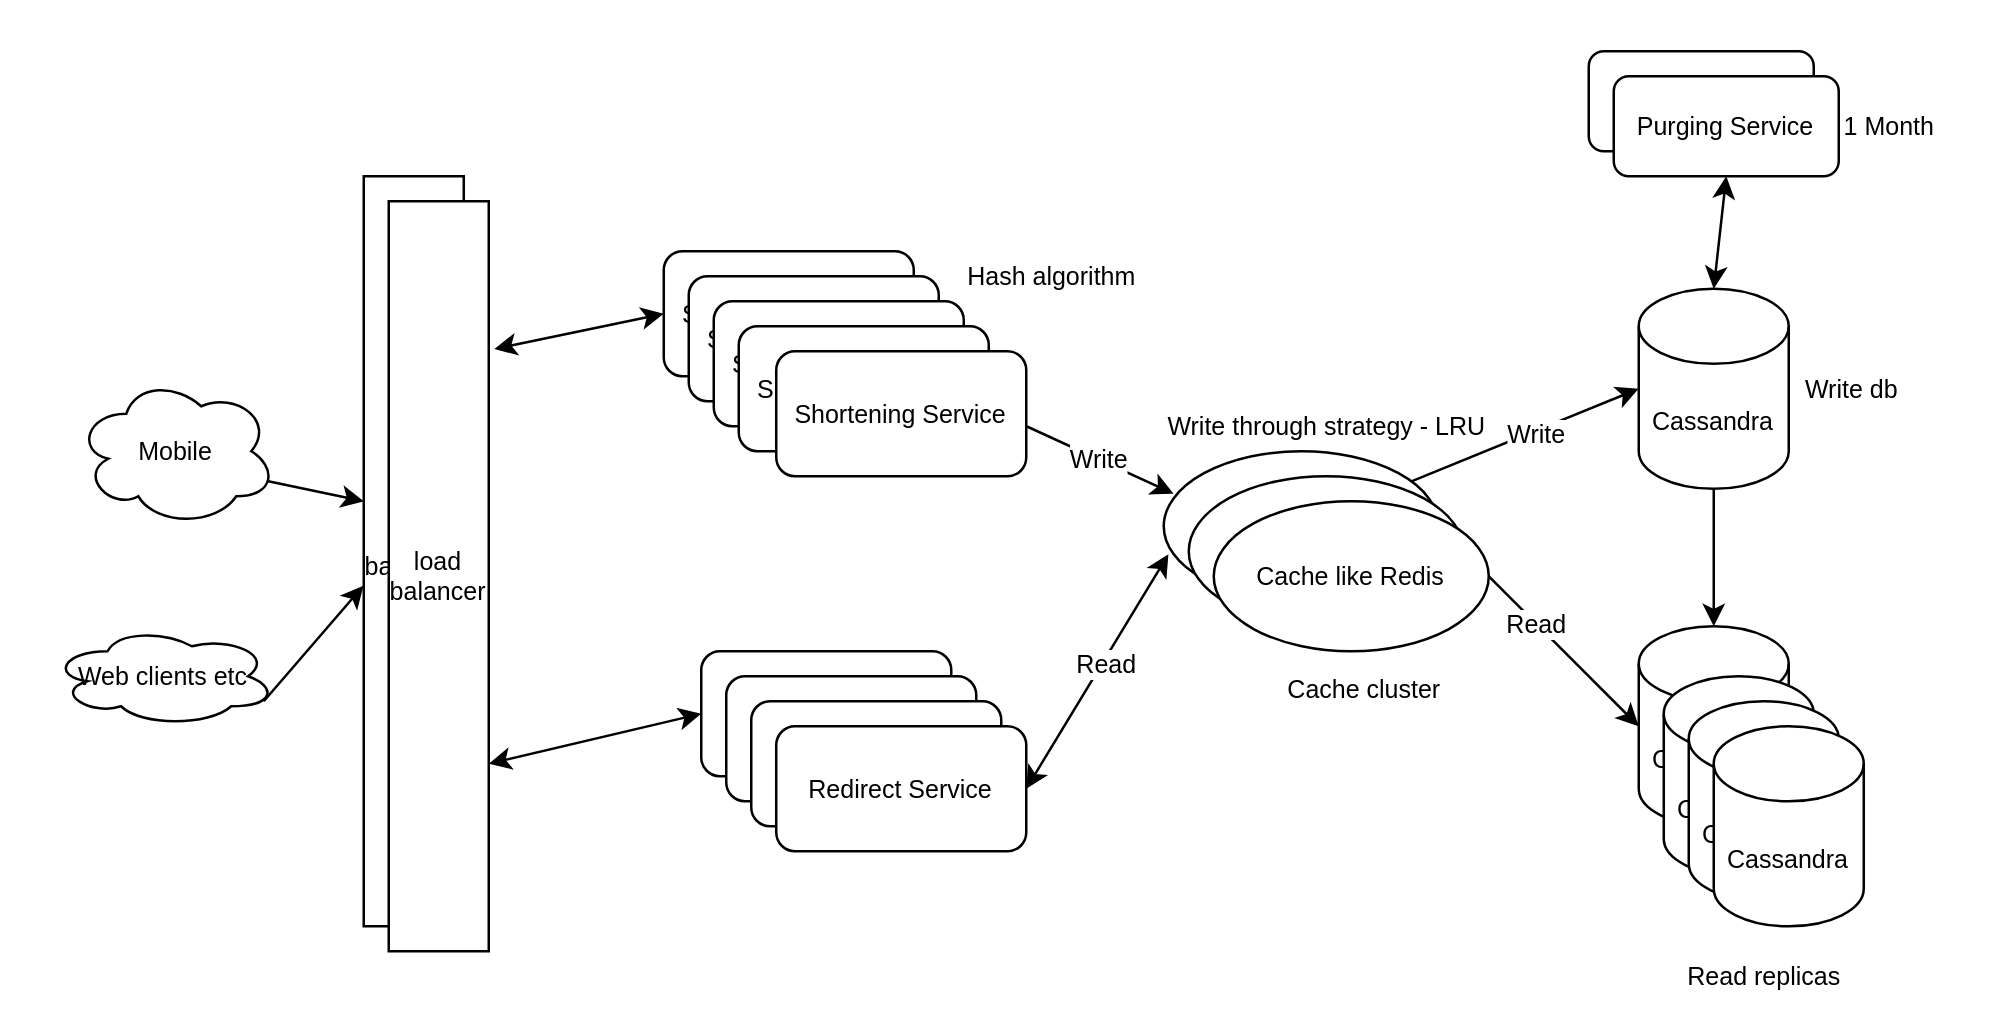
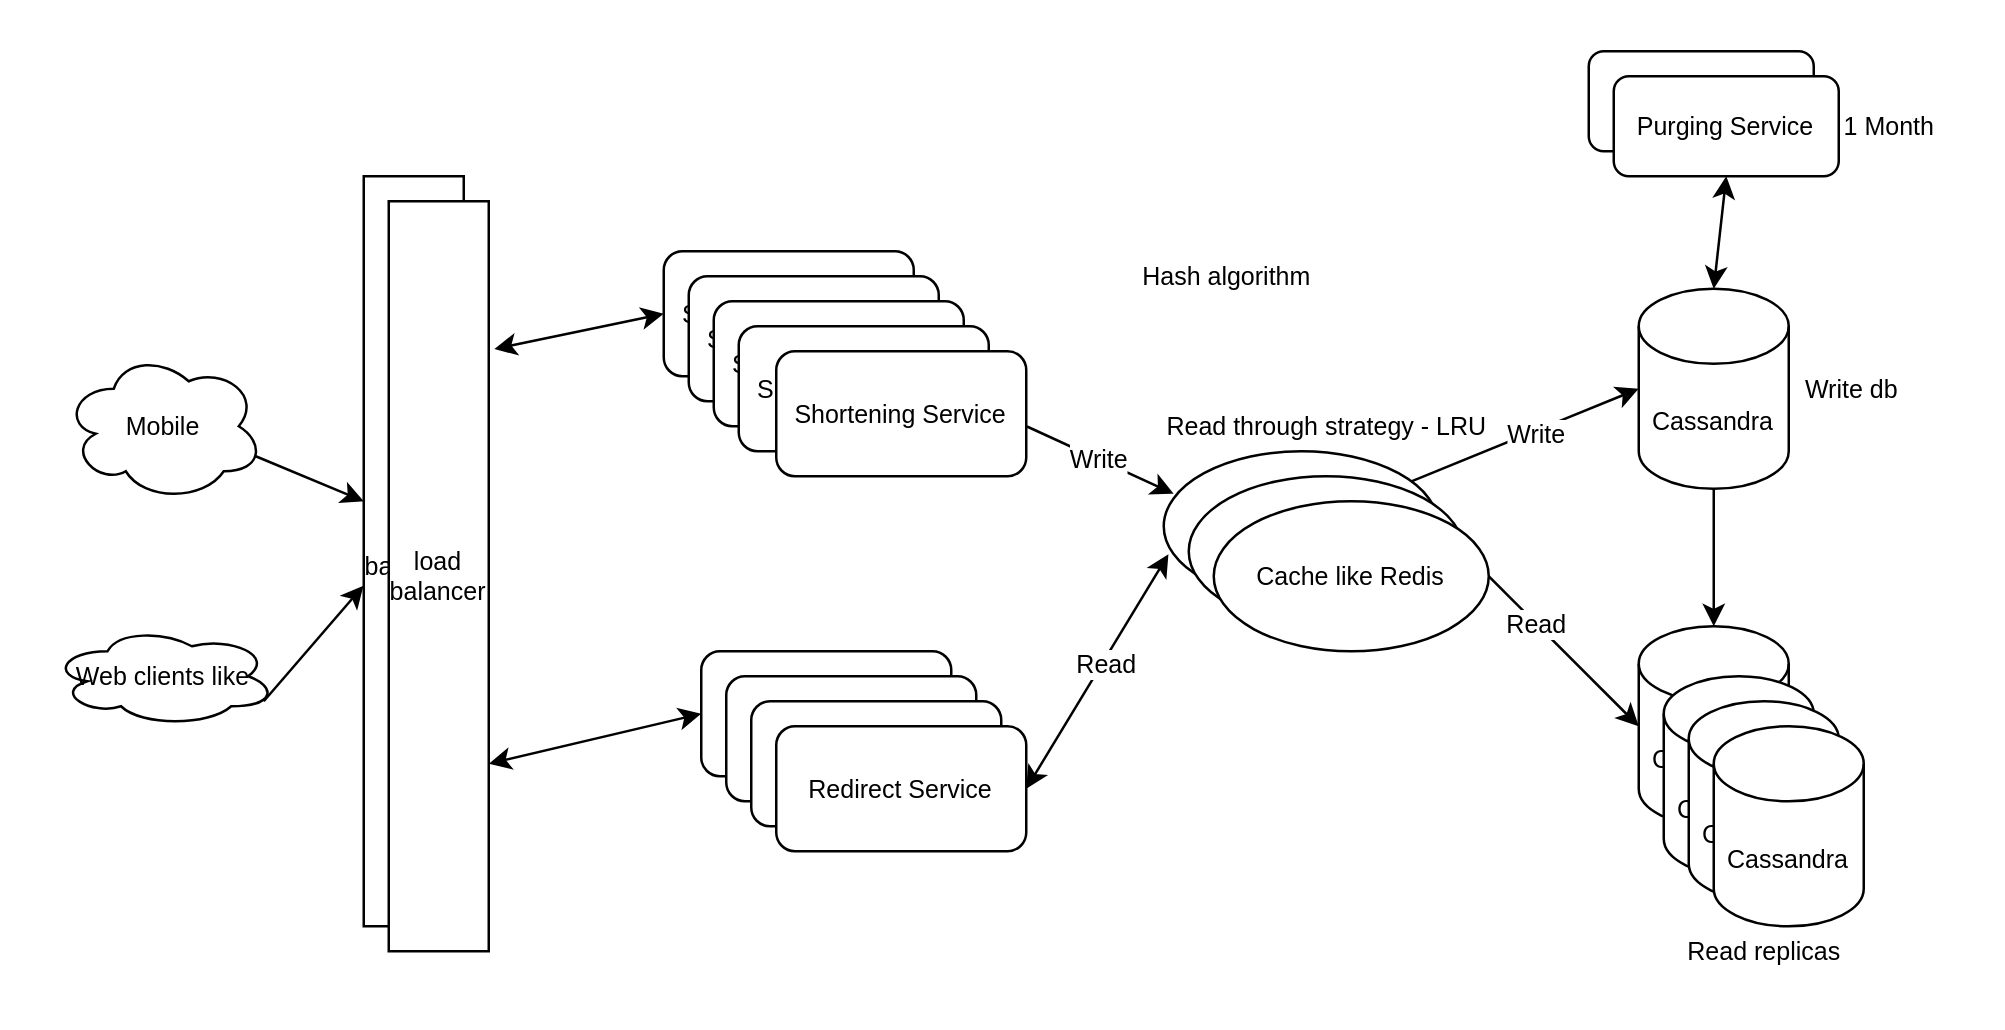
- <mxCell id="43" value="Hash algorithm" style="text;html=1;align=center;verticalAlign=middle;resizable=0;points=[];autosize=1;strokeColor=none;fillColor=none;fontSize=10;" vertex="1" parent="1"><mxGeometry x="380" y="100" width="80" height="20" as="geometry" /></mxCell>
+ <mxCell id="43" value="Hash algorithm" style="text;html=1;align=center;verticalAlign=middle;resizable=0;points=[];autosize=1;strokeColor=none;fillColor=none;fontSize=10;" vertex="1" parent="1"><mxGeometry x="450" y="100" width="80" height="20" as="geometry" /></mxCell>
- <mxCell id="20" value="Write through strategy - LRU" style="text;html=1;resizable=0;autosize=1;align=center;verticalAlign=middle;points=[];fillColor=none;strokeColor=none;rounded=0;fontSize=10;" parent="1" vertex="1"><mxGeometry x="460" y="160" width="140" height="20" as="geometry" /></mxCell>
+ <mxCell id="20" value="Read through strategy - LRU" style="text;html=1;resizable=0;autosize=1;align=center;verticalAlign=middle;points=[];fillColor=none;strokeColor=none;rounded=0;fontSize=10;" parent="1" vertex="1"><mxGeometry x="460" y="160" width="140" height="20" as="geometry" /></mxCell>
- <mxCell id="3" value="&lt;font style=&quot;font-size: 10px&quot;&gt;Mobile&lt;/font&gt;" style="ellipse;shape=cloud;whiteSpace=wrap;html=1;" parent="1" vertex="1"><mxGeometry x="30" y="150" width="80" height="60" as="geometry" /></mxCell>
+ <mxCell id="3" value="&lt;font style=&quot;font-size: 10px&quot;&gt;Mobile&lt;/font&gt;" style="ellipse;shape=cloud;whiteSpace=wrap;html=1;" parent="1" vertex="1"><mxGeometry x="25" y="140" width="80" height="60" as="geometry" /></mxCell>
- <mxCell id="2" value="&lt;font style=&quot;font-size: 10px&quot;&gt;Web clients etc&lt;/font&gt;" style="ellipse;shape=cloud;whiteSpace=wrap;html=1;" parent="1" vertex="1"><mxGeometry x="20" y="250" width="90" height="40" as="geometry" /></mxCell>
+ <mxCell id="2" value="&lt;font style=&quot;font-size: 10px&quot;&gt;Web clients like&lt;/font&gt;" style="ellipse;shape=cloud;whiteSpace=wrap;html=1;" parent="1" vertex="1"><mxGeometry x="20" y="250" width="90" height="40" as="geometry" /></mxCell>
- <mxCell id="29" value="Cache cluster" style="text;html=1;resizable=0;autosize=1;align=center;verticalAlign=middle;points=[];fillColor=none;strokeColor=none;rounded=0;fontSize=10;" vertex="1" parent="1"><mxGeometry x="505" y="265" width="80" height="20" as="geometry" /></mxCell>
- <mxCell id="16" value="Read replicas" style="text;html=1;resizable=0;autosize=1;align=center;verticalAlign=middle;points=[];fillColor=none;strokeColor=none;rounded=0;fontSize=10;" parent="1" vertex="1"><mxGeometry x="665" y="380" width="80" height="20" as="geometry" /></mxCell>
+ <mxCell id="16" value="Read replicas" style="text;html=1;resizable=0;autosize=1;align=center;verticalAlign=middle;points=[];fillColor=none;strokeColor=none;rounded=0;fontSize=10;" parent="1" vertex="1"><mxGeometry x="665" y="370" width="80" height="20" as="geometry" /></mxCell>
